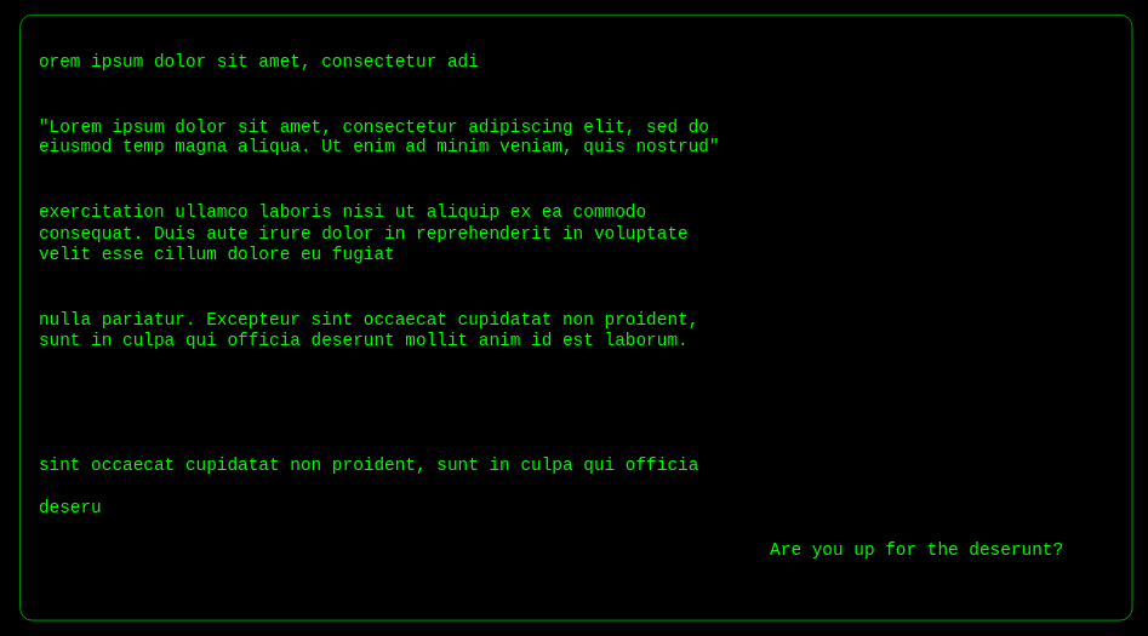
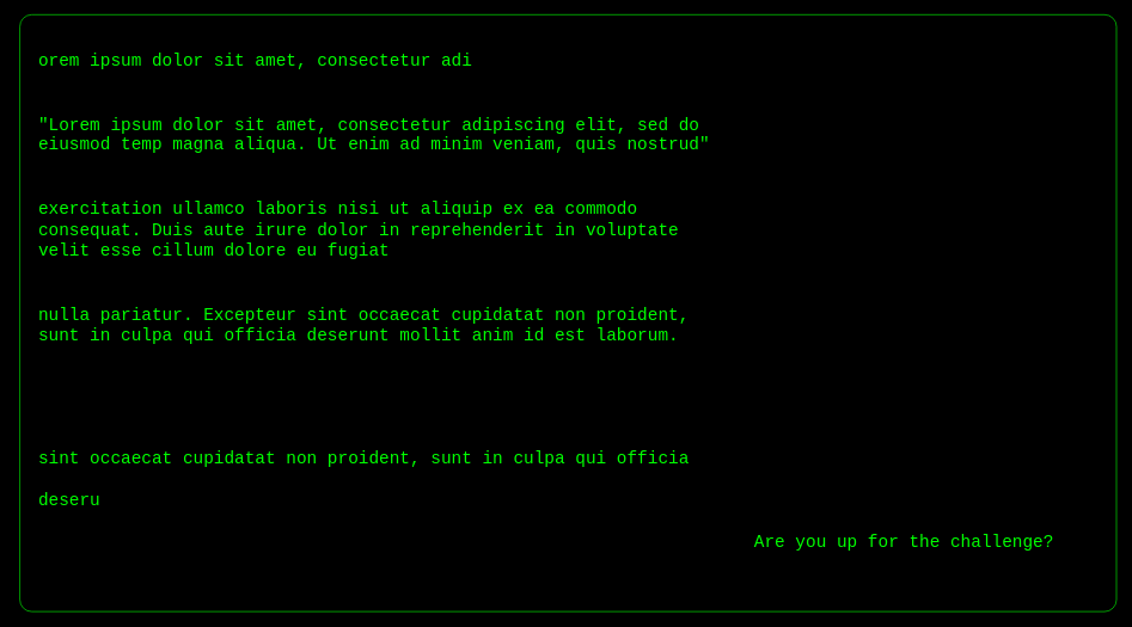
- <mxCell id="6" value="&lt;div style=&quot;font-size: 24px;&quot;&gt;&lt;font style=&quot;border-color: var(--border-color); font-weight: normal; font-size: 24px;&quot; color=&quot;#00ff00&quot;&gt;&lt;br&gt;&lt;/font&gt;&lt;/div&gt;&lt;div style=&quot;text-align: right; font-size: 24px;&quot;&gt;&lt;font style=&quot;border-color: var(--border-color); font-weight: normal; font-size: 24px;&quot; color=&quot;#00ff00&quot;&gt;Are you up for the deserunt?&lt;/font&gt;&lt;/div&gt;&lt;div style=&quot;text-align: right; font-size: 24px;&quot;&gt;&lt;br&gt;&lt;/div&gt;" style="text;html=1;strokeColor=none;fillColor=none;align=center;verticalAlign=middle;whiteSpace=wrap;rounded=0;fontFamily=Courier New;" vertex="1" parent="1"><mxGeometry x="999" y="710" width="522" height="93" as="geometry" /></mxCell>
+ <mxCell id="6" value="&lt;div style=&quot;font-size: 24px;&quot;&gt;&lt;font style=&quot;border-color: var(--border-color); font-weight: normal; font-size: 24px;&quot; color=&quot;#00ff00&quot;&gt;&lt;br&gt;&lt;/font&gt;&lt;/div&gt;&lt;div style=&quot;text-align: right; font-size: 24px;&quot;&gt;&lt;font style=&quot;border-color: var(--border-color); font-weight: normal; font-size: 24px;&quot; color=&quot;#00ff00&quot;&gt;Are you up for the challenge?&lt;/font&gt;&lt;/div&gt;&lt;div style=&quot;text-align: right; font-size: 24px;&quot;&gt;&lt;br&gt;&lt;/div&gt;" style="text;html=1;strokeColor=none;fillColor=none;align=center;verticalAlign=middle;whiteSpace=wrap;rounded=0;fontFamily=Courier New;" vertex="1" parent="1"><mxGeometry x="999" y="710" width="522" height="93" as="geometry" /></mxCell>
